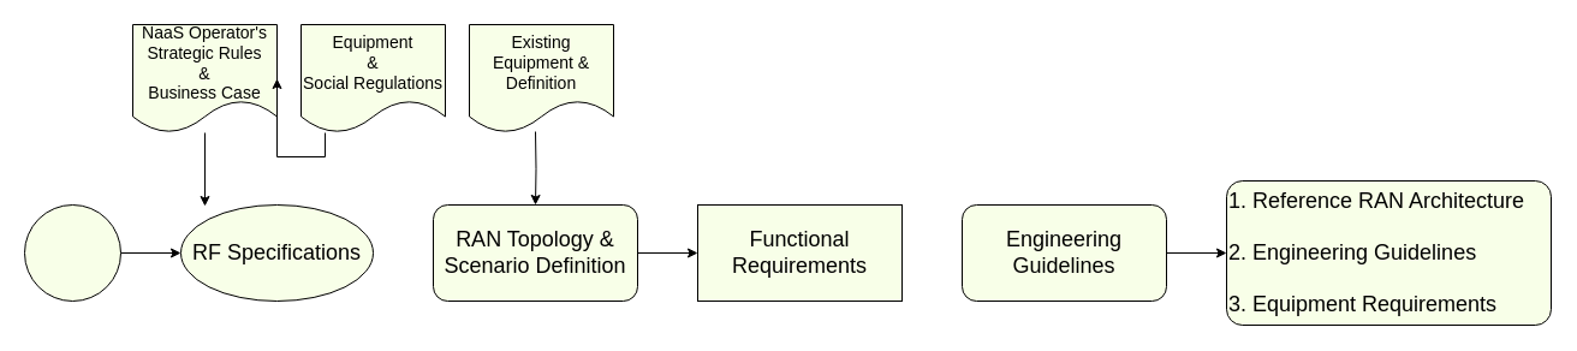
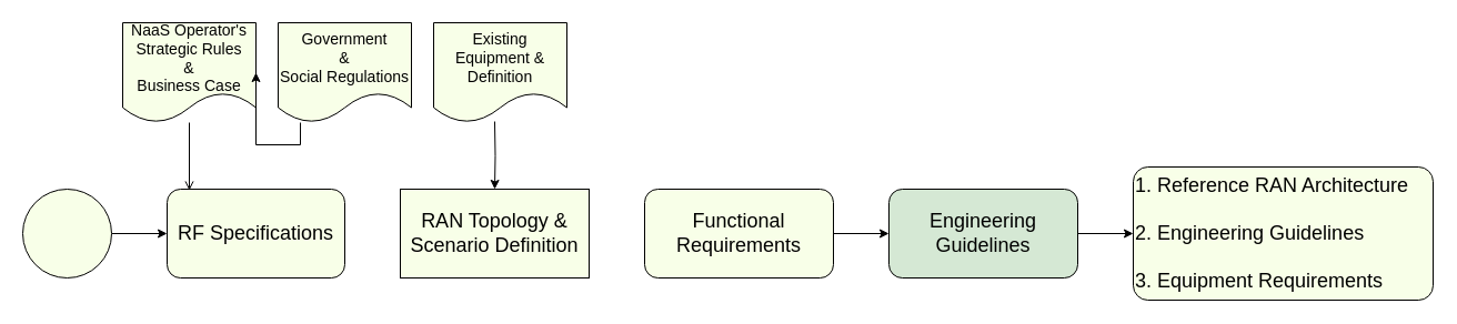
- <mxCell id="15" value="&lt;font&gt;&lt;font style=&quot;font-size: 14px&quot;&gt;Equipment &lt;br&gt;&amp;amp;&lt;br&gt;Social Regulations&lt;/font&gt;&lt;br&gt;&lt;/font&gt;" style="shape=document;whiteSpace=wrap;html=1;boundedLbl=1;fillColor=#F8FFE8;" parent="1" vertex="1"><mxGeometry x="250" y="20" width="120" height="90" as="geometry" /></mxCell>
+ <mxCell id="15" value="&lt;font&gt;&lt;font style=&quot;font-size: 14px&quot;&gt;Government &lt;br&gt;&amp;amp;&lt;br&gt;Social Regulations&lt;/font&gt;&lt;br&gt;&lt;/font&gt;" style="shape=document;whiteSpace=wrap;html=1;boundedLbl=1;fillColor=#F8FFE8;" parent="1" vertex="1"><mxGeometry x="250" y="20" width="120" height="90" as="geometry" /></mxCell>
- <mxCell id="12" style="edgeStyle=orthogonalEdgeStyle;rounded=0;orthogonalLoop=1;jettySize=auto;html=1;entryX=0.125;entryY=0.013;entryDx=0;entryDy=0;entryPerimeter=0;fillColor=#FFFF33;" parent="1" source="13" target="4" edge="1"><mxGeometry relative="1" as="geometry" /></mxCell>
+ <mxCell id="12" style="edgeStyle=orthogonalEdgeStyle;rounded=0;orthogonalLoop=1;jettySize=auto;html=1;entryX=0.125;entryY=0.013;entryDx=0;entryDy=0;entryPerimeter=0;fillColor=#FFFF33;endArrow=open;" parent="1" source="13" target="4" edge="1"><mxGeometry relative="1" as="geometry" /></mxCell>
- <mxCell id="4" value="&lt;font style=&quot;font-size: 18px&quot;&gt;RF Specifications&lt;/font&gt;" style="ellipse;whiteSpace=wrap;html=1;fillColor=#F8FFE8;" parent="1" vertex="1"><mxGeometry x="150" y="170" width="160" height="80" as="geometry" /></mxCell>
+ <mxCell id="4" value="&lt;font style=&quot;font-size: 18px&quot;&gt;RF Specifications&lt;/font&gt;" style="rounded=1;whiteSpace=wrap;html=1;fillColor=#F8FFE8;" parent="1" vertex="1"><mxGeometry x="150" y="170" width="160" height="80" as="geometry" /></mxCell>
- <mxCell id="6" value="&lt;font style=&quot;font-size: 18px&quot;&gt;RAN Topology &amp;amp; Scenario Definition&lt;/font&gt;" style="rounded=1;whiteSpace=wrap;html=1;fillColor=#F8FFE8;" parent="1" vertex="1"><mxGeometry x="360" y="170" width="170" height="80" as="geometry" /></mxCell>
+ <mxCell id="6" value="&lt;font style=&quot;font-size: 18px&quot;&gt;RAN Topology &amp;amp; Scenario Definition&lt;/font&gt;" style="whiteSpace=wrap;html=1;fillColor=#F8FFE8;rounded=0;" parent="1" vertex="1"><mxGeometry x="360" y="170" width="170" height="80" as="geometry" /></mxCell>
- <mxCell id="5" value="" style="edgeStyle=orthogonalEdgeStyle;rounded=0;orthogonalLoop=1;jettySize=auto;html=1;fillColor=#FFFF33;" parent="1" source="6" target="8" edge="1"><mxGeometry relative="1" as="geometry" /></mxCell>
- <mxCell id="8" value="&lt;font style=&quot;font-size: 18px&quot;&gt;Functional Requirements&lt;/font&gt;" style="whiteSpace=wrap;html=1;fillColor=#F8FFE8;rounded=0;" parent="1" vertex="1"><mxGeometry x="580" y="170" width="170" height="80" as="geometry" /></mxCell>
+ <mxCell id="8" value="&lt;font style=&quot;font-size: 18px&quot;&gt;Functional Requirements&lt;/font&gt;" style="rounded=1;whiteSpace=wrap;html=1;fillColor=#F8FFE8;" parent="1" vertex="1"><mxGeometry x="580" y="170" width="170" height="80" as="geometry" /></mxCell>
+ <mxCell id="7" value="" style="edgeStyle=orthogonalEdgeStyle;rounded=0;orthogonalLoop=1;jettySize=auto;html=1;fillColor=#FFFF33;" parent="1" source="8" target="10" edge="1"><mxGeometry relative="1" as="geometry" /></mxCell>
- <mxCell id="10" value="&lt;font style=&quot;font-size: 18px&quot;&gt;Engineering Guidelines&lt;/font&gt;" style="rounded=1;whiteSpace=wrap;html=1;fillColor=#F8FFE8;" parent="1" vertex="1"><mxGeometry x="800" y="170" width="170" height="80" as="geometry" /></mxCell>
+ <mxCell id="10" value="&lt;font style=&quot;font-size: 18px&quot;&gt;Engineering Guidelines&lt;/font&gt;" style="rounded=1;whiteSpace=wrap;html=1;fillColor=#d5e8d4;" parent="1" vertex="1"><mxGeometry x="800" y="170" width="170" height="80" as="geometry" /></mxCell>
